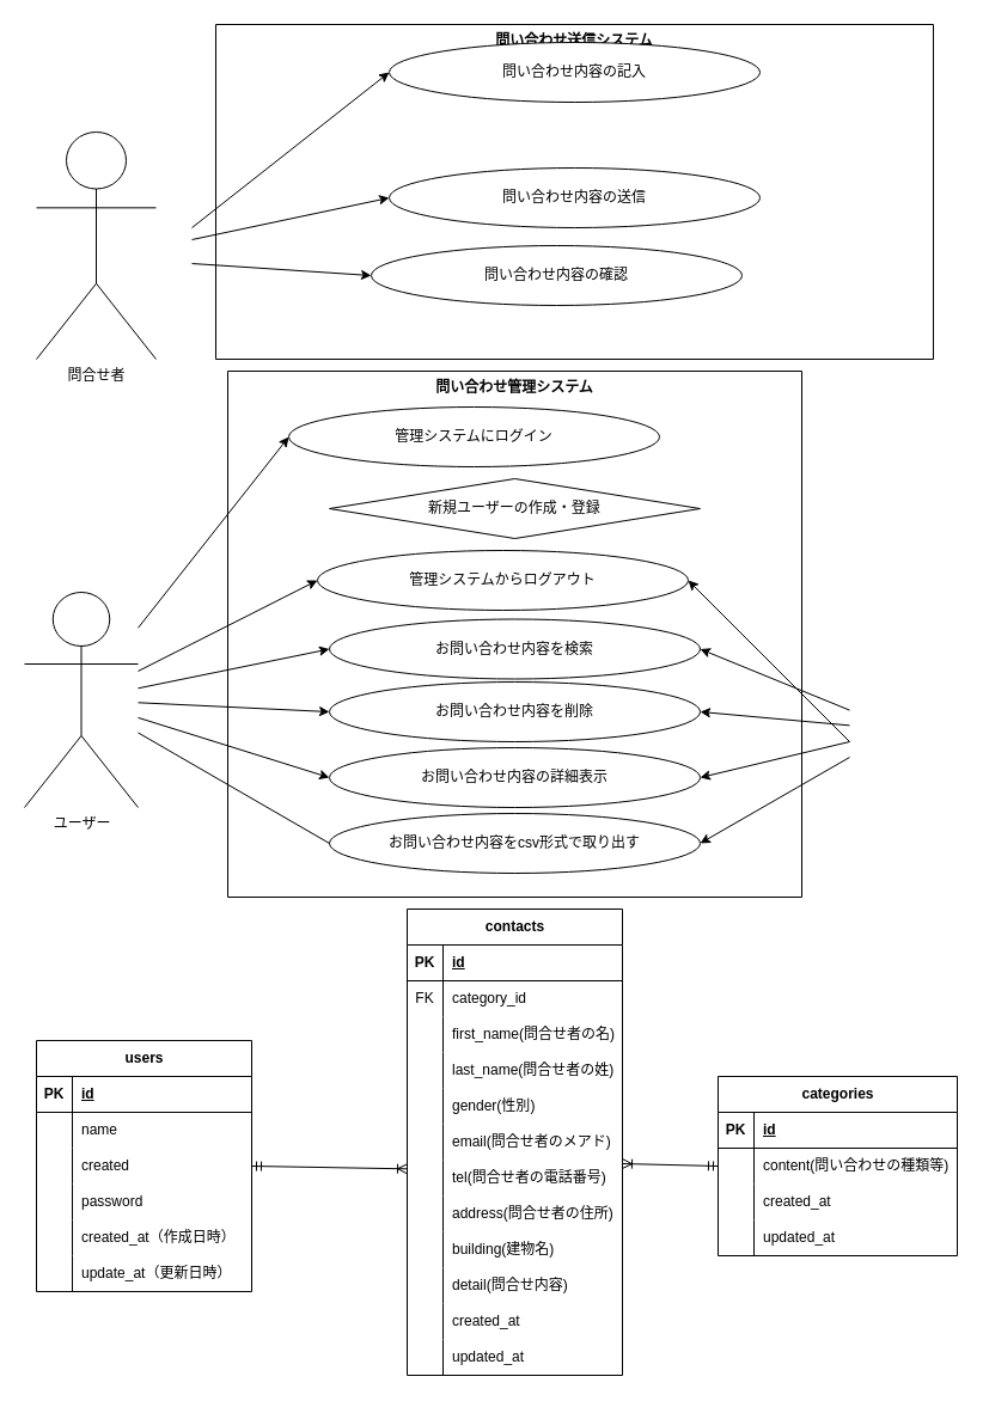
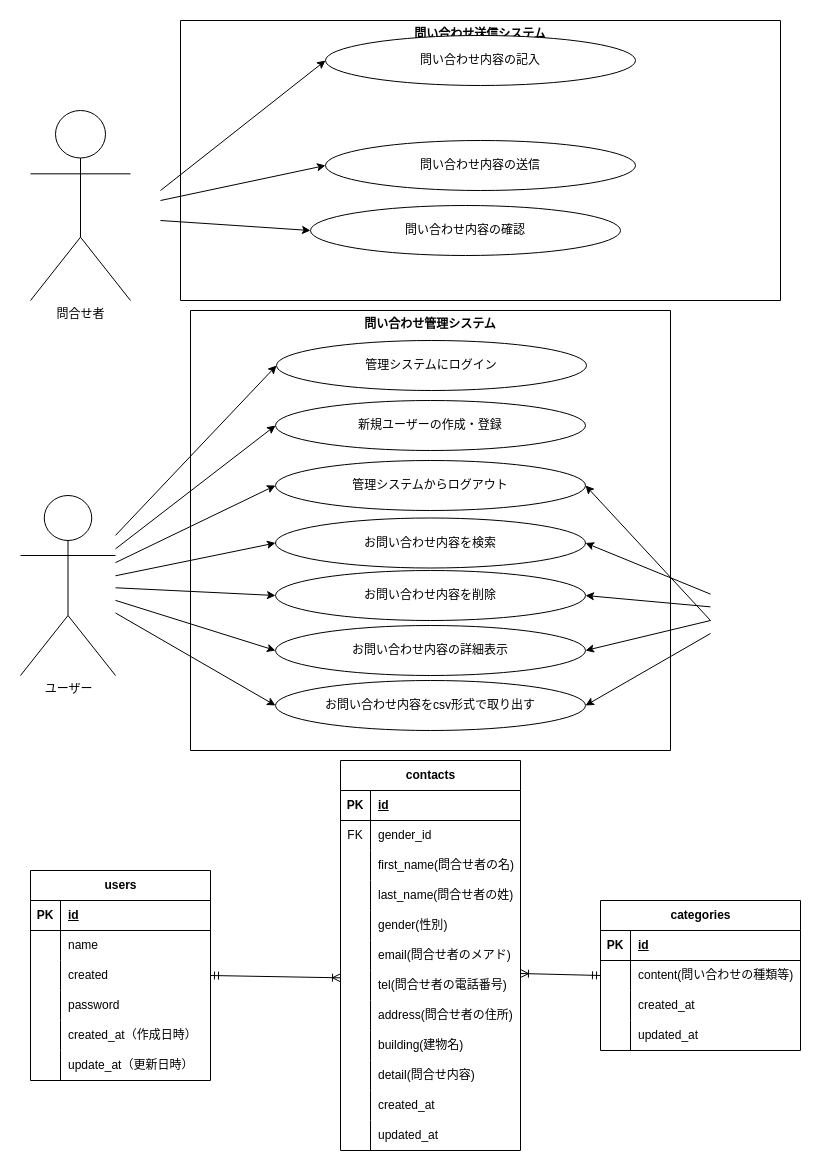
- <mxCell id="12" value="管理システムにログイン" style="ellipse;whiteSpace=wrap;html=1;align=center;" parent="11" vertex="1"><mxGeometry x="51" y="30" width="310" height="50" as="geometry" /></mxCell>
+ <mxCell id="12" value="管理システムにログイン" style="ellipse;whiteSpace=wrap;html=1;align=center;" parent="11" vertex="1"><mxGeometry x="86" y="30" width="310" height="50" as="geometry" /></mxCell>
- <mxCell id="18" value="新規ユーザーの作成・登録" style="rhombus;whiteSpace=wrap;html=1;align=center;" parent="11" vertex="1"><mxGeometry x="85" y="90" width="310" height="50" as="geometry" /></mxCell>
+ <mxCell id="18" value="新規ユーザーの作成・登録" style="ellipse;whiteSpace=wrap;html=1;align=center;" parent="11" vertex="1"><mxGeometry x="85" y="90" width="310" height="50" as="geometry" /></mxCell>
- <mxCell id="13" value="管理システムからログアウト" style="ellipse;whiteSpace=wrap;html=1;align=center;" parent="11" vertex="1"><mxGeometry x="75" y="150" width="310" height="50" as="geometry" /></mxCell>
+ <mxCell id="13" value="管理システムからログアウト" style="ellipse;whiteSpace=wrap;html=1;align=center;" parent="11" vertex="1"><mxGeometry x="85" y="150" width="310" height="50" as="geometry" /></mxCell>
+ <mxCell id="25" value="" style="endArrow=classic;html=1;entryX=0;entryY=0.5;entryDx=0;entryDy=0;" parent="1" source="10" target="18" edge="1"><mxGeometry width="50" height="50" relative="1" as="geometry"><mxPoint x="120" y="550" as="sourcePoint" /><mxPoint x="200" y="530" as="targetPoint" /></mxGeometry></mxCell>
- <mxCell id="19" value="" style="endArrow=none;html=1;entryX=0;entryY=0.5;entryDx=0;entryDy=0;" parent="1" source="10" target="17" edge="1"><mxGeometry width="50" height="50" relative="1" as="geometry"><mxPoint x="130" y="820" as="sourcePoint" /><mxPoint x="200" y="590" as="targetPoint" /></mxGeometry></mxCell>
+ <mxCell id="19" value="" style="endArrow=classic;html=1;entryX=0;entryY=0.5;entryDx=0;entryDy=0;" parent="1" source="10" target="17" edge="1"><mxGeometry width="50" height="50" relative="1" as="geometry"><mxPoint x="130" y="820" as="sourcePoint" /><mxPoint x="200" y="590" as="targetPoint" /></mxGeometry></mxCell>
- <mxCell id="67" value="category_id" style="shape=partialRectangle;connectable=0;fillColor=none;top=0;left=0;bottom=0;right=0;align=left;spacingLeft=6;overflow=hidden;whiteSpace=wrap;html=1;" vertex="1" parent="65"><mxGeometry x="30" width="150" height="30" as="geometry"><mxRectangle width="150" height="30" as="alternateBounds" /></mxGeometry></mxCell>
+ <mxCell id="67" value="gender_id" style="shape=partialRectangle;connectable=0;fillColor=none;top=0;left=0;bottom=0;right=0;align=left;spacingLeft=6;overflow=hidden;whiteSpace=wrap;html=1;" vertex="1" parent="65"><mxGeometry x="30" width="150" height="30" as="geometry"><mxRectangle width="150" height="30" as="alternateBounds" /></mxGeometry></mxCell>
